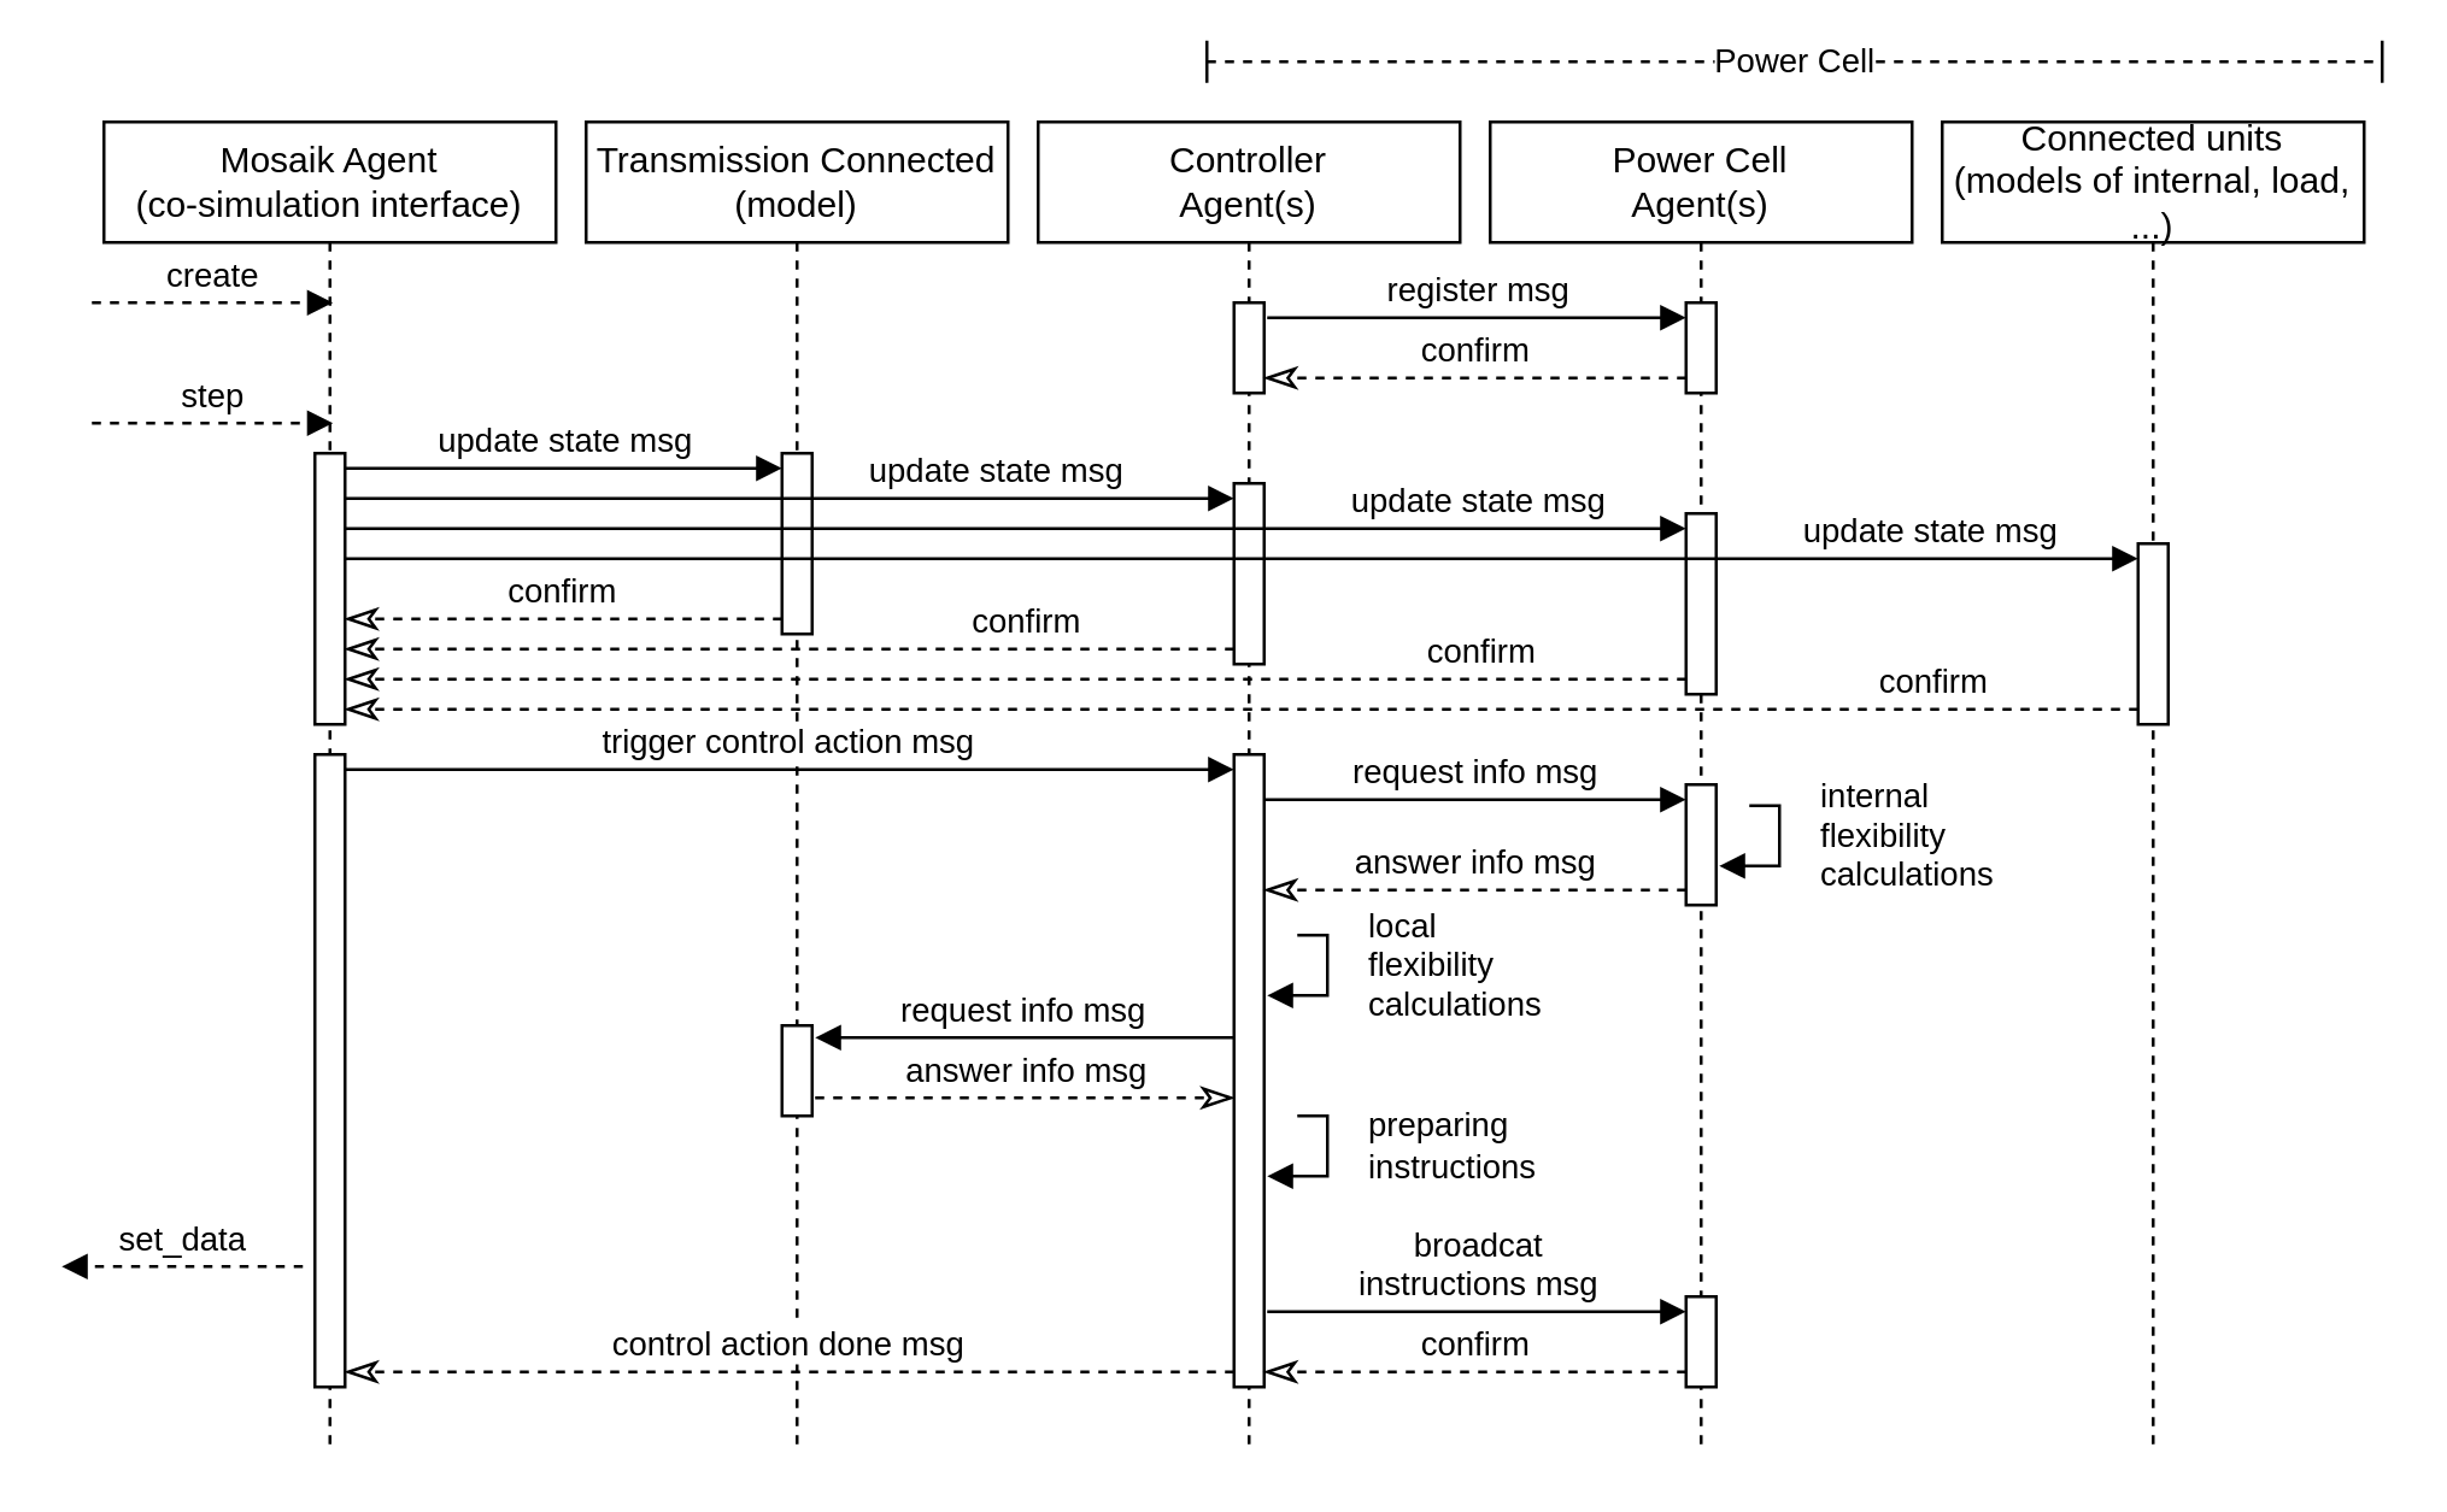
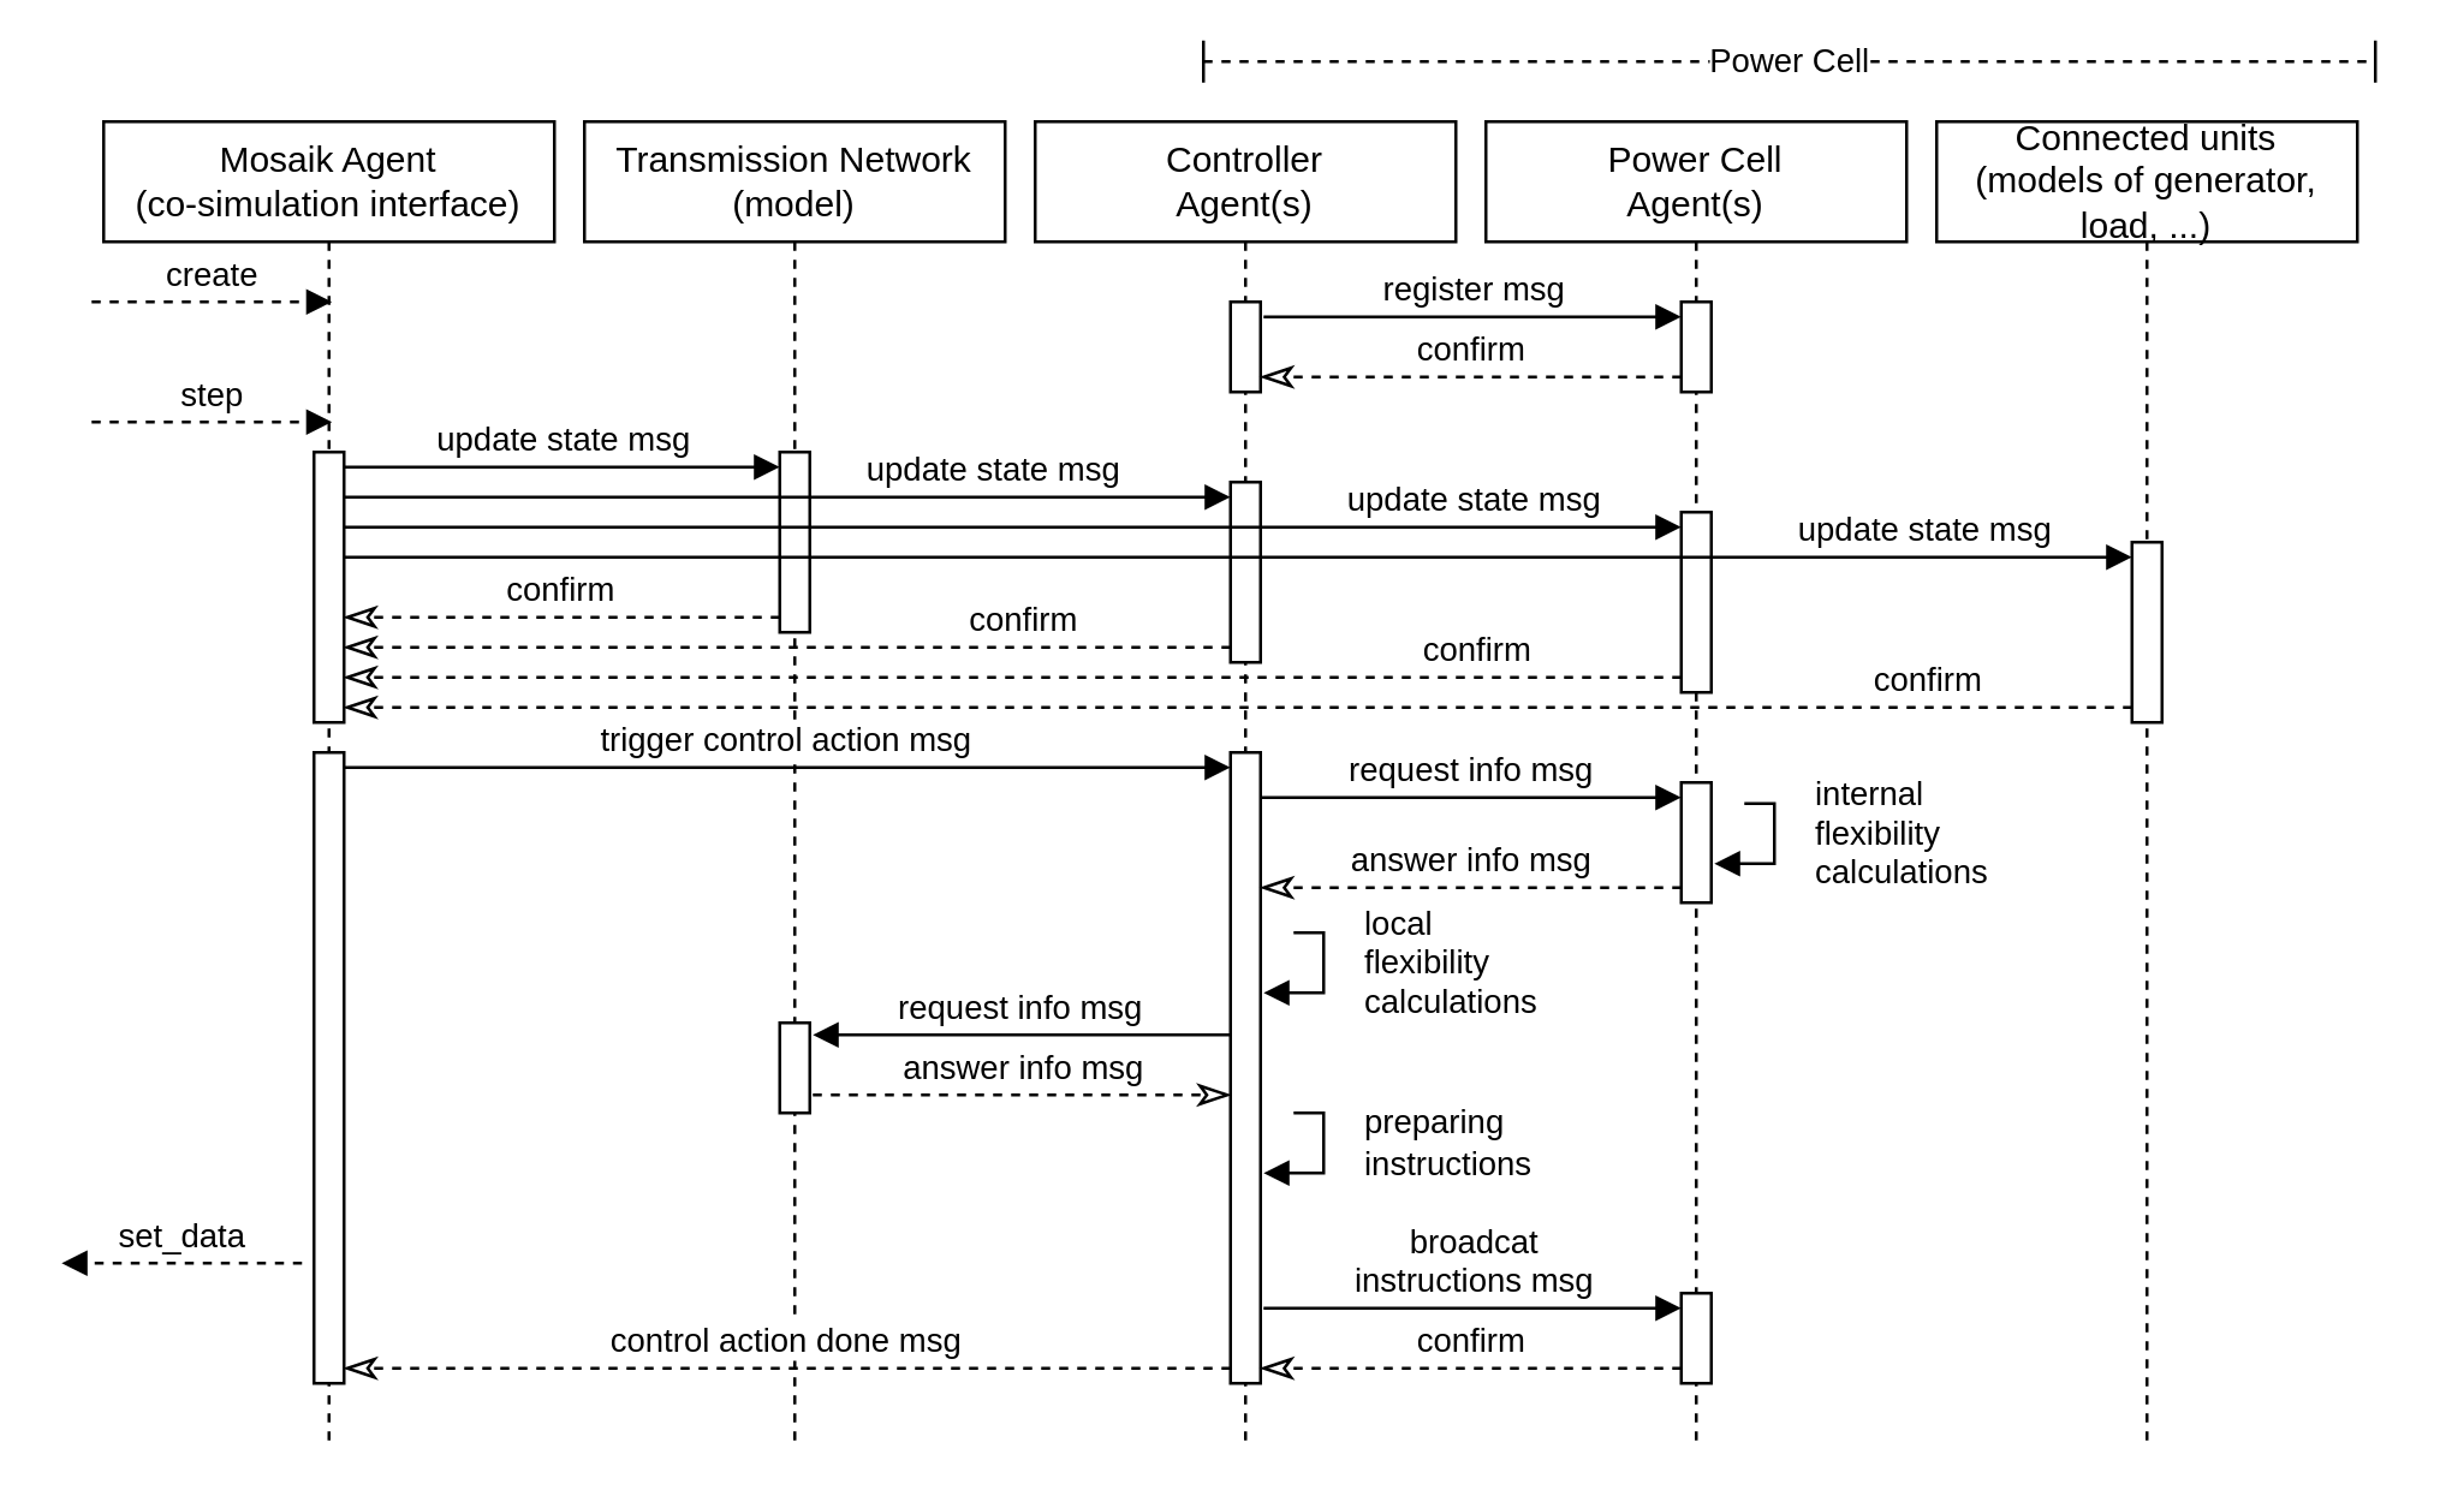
- <mxCell id="2" value="Transmission Connected&lt;br&gt;(model)" style="shape=umlLifeline;perimeter=lifelinePerimeter;whiteSpace=wrap;html=1;container=1;dropTarget=0;collapsible=0;recursiveResize=0;outlineConnect=0;portConstraint=eastwest;newEdgeStyle={&quot;curved&quot;:0,&quot;rounded&quot;:0};" vertex="1" parent="1"><mxGeometry x="194" y="40" width="140" height="440" as="geometry" /></mxCell>
+ <mxCell id="2" value="Transmission Network&lt;br&gt;(model)" style="shape=umlLifeline;perimeter=lifelinePerimeter;whiteSpace=wrap;html=1;container=1;dropTarget=0;collapsible=0;recursiveResize=0;outlineConnect=0;portConstraint=eastwest;newEdgeStyle={&quot;curved&quot;:0,&quot;rounded&quot;:0};" vertex="1" parent="1"><mxGeometry x="194" y="40" width="140" height="440" as="geometry" /></mxCell>
- <mxCell id="20" value="Connected units&lt;br style=&quot;border-color: var(--border-color);&quot;&gt;(models of internal, load, ...)" style="shape=umlLifeline;perimeter=lifelinePerimeter;whiteSpace=wrap;html=1;container=1;dropTarget=0;collapsible=0;recursiveResize=0;outlineConnect=0;portConstraint=eastwest;newEdgeStyle={&quot;curved&quot;:0,&quot;rounded&quot;:0};" vertex="1" parent="1"><mxGeometry x="644" y="40" width="140" height="440" as="geometry" /></mxCell>
+ <mxCell id="20" value="Connected units&lt;br style=&quot;border-color: var(--border-color);&quot;&gt;(models of generator, load, ...)" style="shape=umlLifeline;perimeter=lifelinePerimeter;whiteSpace=wrap;html=1;container=1;dropTarget=0;collapsible=0;recursiveResize=0;outlineConnect=0;portConstraint=eastwest;newEdgeStyle={&quot;curved&quot;:0,&quot;rounded&quot;:0};" vertex="1" parent="1"><mxGeometry x="644" y="40" width="140" height="440" as="geometry" /></mxCell>
